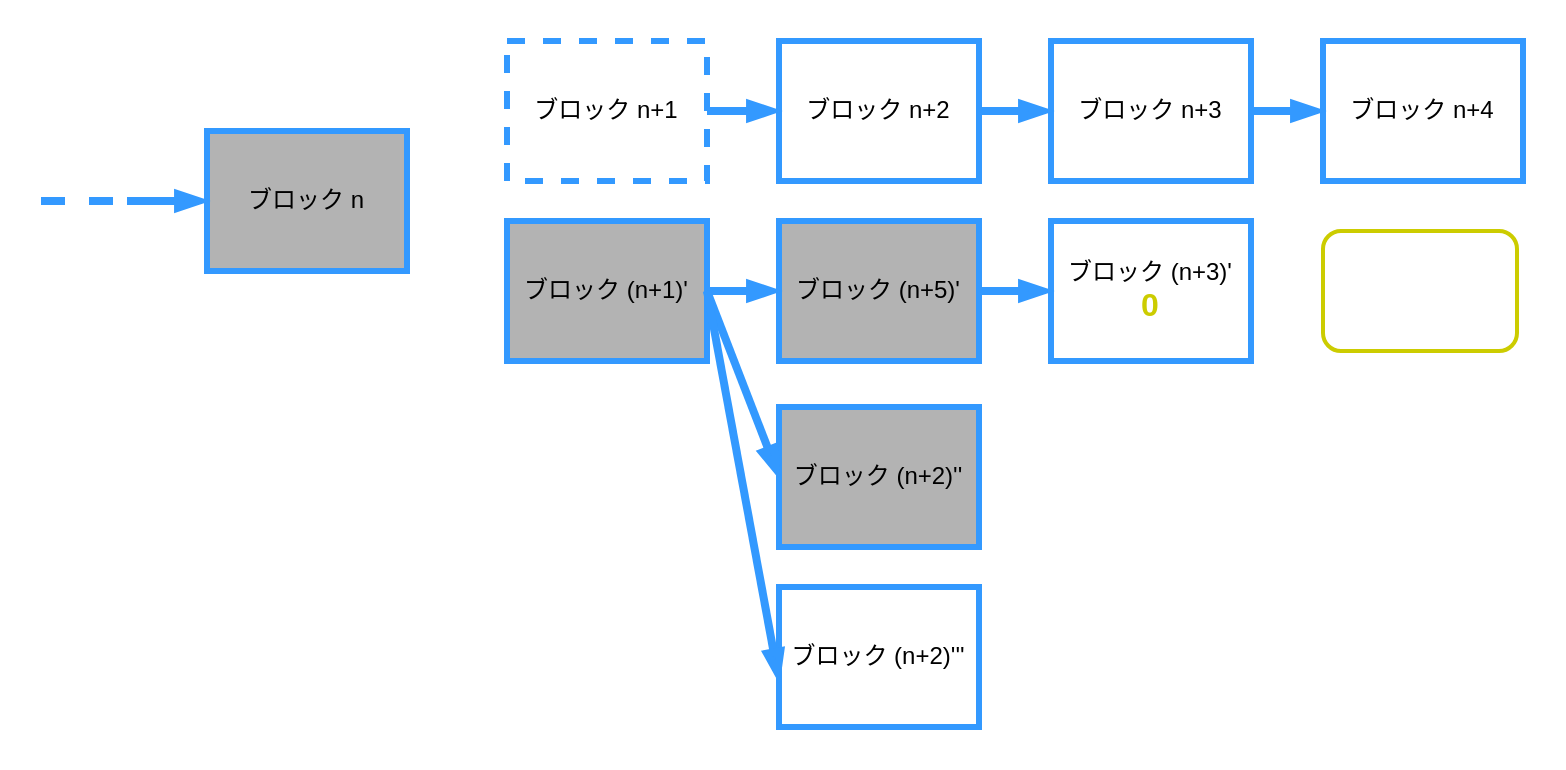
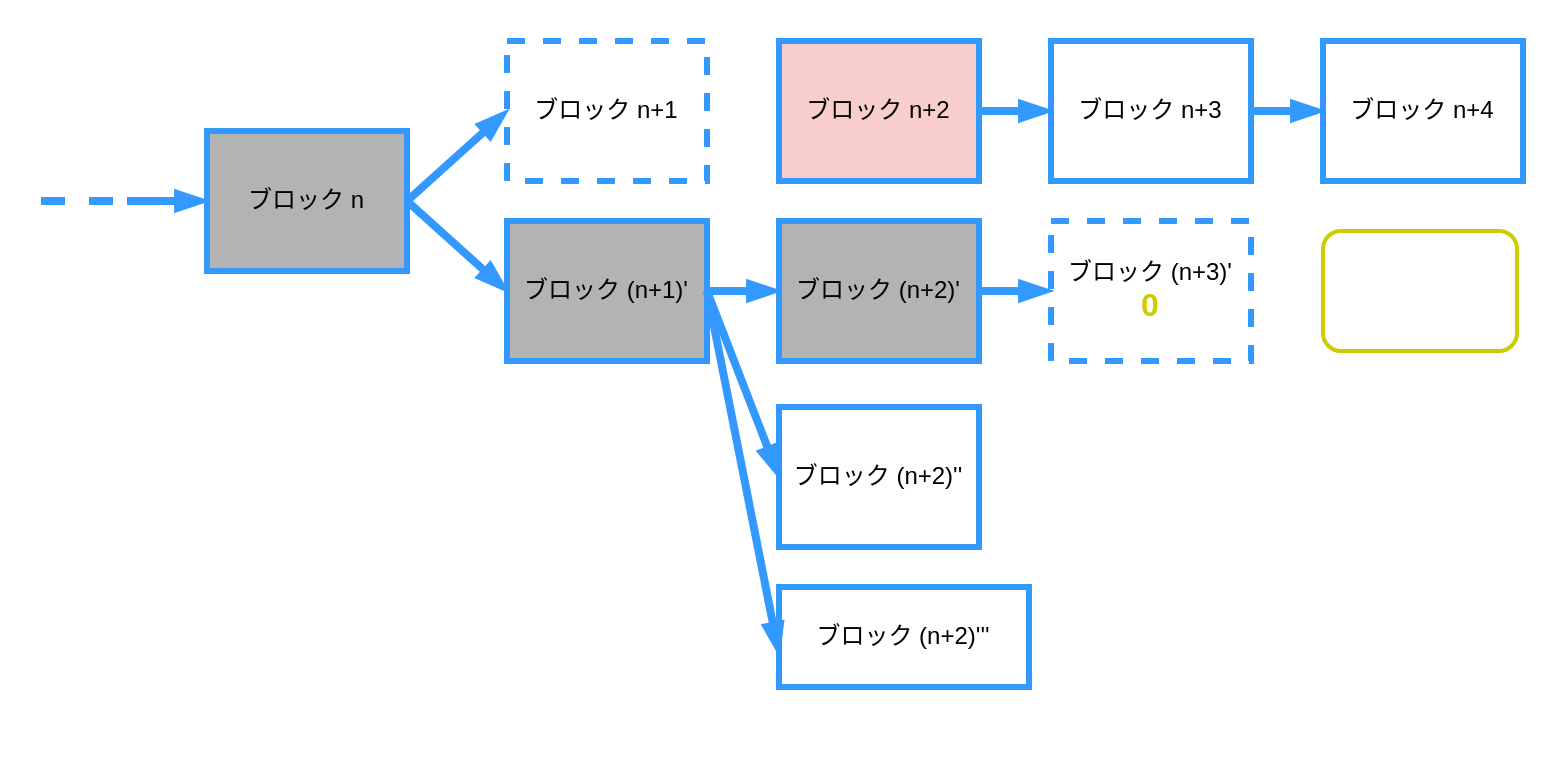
- <mxCell id="8" value="" style="endArrow=blockThin;html=1;endFill=1;strokeWidth=4;strokeColor=#3399FF;exitX=1;exitY=0.5;exitDx=0;exitDy=0;" parent="1" source="4" target="5" edge="1"><mxGeometry width="50" height="50" relative="1" as="geometry"><mxPoint x="408" y="110" as="sourcePoint" /><mxPoint x="458" y="155" as="targetPoint" /></mxGeometry></mxCell>
- <mxCell id="5" value="ブロック n+2&lt;br&gt;" style="whiteSpace=wrap;html=1;strokeWidth=3;strokeColor=#3399FF;" parent="1" vertex="1"><mxGeometry x="389" y="20" width="100" height="70" as="geometry" /></mxCell>
+ <mxCell id="5" value="ブロック n+2&lt;br&gt;" style="whiteSpace=wrap;html=1;strokeWidth=3;strokeColor=#3399FF;fillColor=#f8cecc;" parent="1" vertex="1"><mxGeometry x="389" y="20" width="100" height="70" as="geometry" /></mxCell>
+ <mxCell id="6" value="" style="endArrow=blockThin;html=1;endFill=1;strokeWidth=4;strokeColor=#3399FF;exitX=1;exitY=0.5;exitDx=0;exitDy=0;entryX=0;entryY=0.5;entryDx=0;entryDy=0;" parent="1" source="2" target="4" edge="1"><mxGeometry width="50" height="50" relative="1" as="geometry"><mxPoint x="273" y="125" as="sourcePoint" /><mxPoint x="323" y="75" as="targetPoint" /></mxGeometry></mxCell>
+ <mxCell id="7" value="" style="endArrow=blockThin;html=1;endFill=1;strokeWidth=4;strokeColor=#3399FF;exitX=1;exitY=0.5;exitDx=0;exitDy=0;entryX=0;entryY=0.5;entryDx=0;entryDy=0;" parent="1" source="2" target="3" edge="1"><mxGeometry width="50" height="50" relative="1" as="geometry"><mxPoint x="213" y="110" as="sourcePoint" /><mxPoint x="263" y="65" as="targetPoint" /></mxGeometry></mxCell>
- <mxCell id="13" value="ブロック (n+5)'" style="whiteSpace=wrap;html=1;strokeWidth=3;strokeColor=#3399FF;fillColor=#B3B3B3;" parent="1" vertex="1"><mxGeometry x="389" y="110" width="100" height="70" as="geometry" /></mxCell>
+ <mxCell id="13" value="ブロック (n+2)'" style="whiteSpace=wrap;html=1;strokeWidth=3;strokeColor=#3399FF;fillColor=#B3B3B3;" parent="1" vertex="1"><mxGeometry x="389" y="110" width="100" height="70" as="geometry" /></mxCell>
- <mxCell id="15" value="ブロック (n+3)'&lt;br&gt;&lt;b&gt;&lt;font color=&quot;#cccc00&quot; style=&quot;font-size: 16px;&quot;&gt;0&lt;/font&gt;&lt;/b&gt;" style="whiteSpace=wrap;html=1;strokeWidth=3;strokeColor=#3399FF;" parent="1" vertex="1"><mxGeometry x="525" y="110" width="100" height="70" as="geometry" /></mxCell>
+ <mxCell id="15" value="ブロック (n+3)'&lt;br&gt;&lt;b&gt;&lt;font color=&quot;#cccc00&quot; style=&quot;font-size: 16px;&quot;&gt;0&lt;/font&gt;&lt;/b&gt;" style="whiteSpace=wrap;html=1;strokeWidth=3;strokeColor=#3399FF;dashed=1;" parent="1" vertex="1"><mxGeometry x="525" y="110" width="100" height="70" as="geometry" /></mxCell>
- <mxCell id="17" value="ブロック (n+2)''" style="whiteSpace=wrap;html=1;strokeWidth=3;strokeColor=#3399FF;fillColor=#b3b3b3;" parent="1" vertex="1"><mxGeometry x="389" y="203" width="100" height="70" as="geometry" /></mxCell>
+ <mxCell id="17" value="ブロック (n+2)''" style="whiteSpace=wrap;html=1;strokeWidth=3;strokeColor=#3399FF;" parent="1" vertex="1"><mxGeometry x="389" y="203" width="100" height="70" as="geometry" /></mxCell>
- <mxCell id="18" value="ブロック (n+2)'''" style="whiteSpace=wrap;html=1;strokeWidth=3;strokeColor=#3399FF;" parent="1" vertex="1"><mxGeometry x="389" y="293" width="100" height="70" as="geometry" /></mxCell>
+ <mxCell id="18" value="ブロック (n+2)'''" style="whiteSpace=wrap;html=1;strokeWidth=3;strokeColor=#3399FF;" parent="1" vertex="1"><mxGeometry x="389" y="293" width="125" height="50" as="geometry" /></mxCell>
